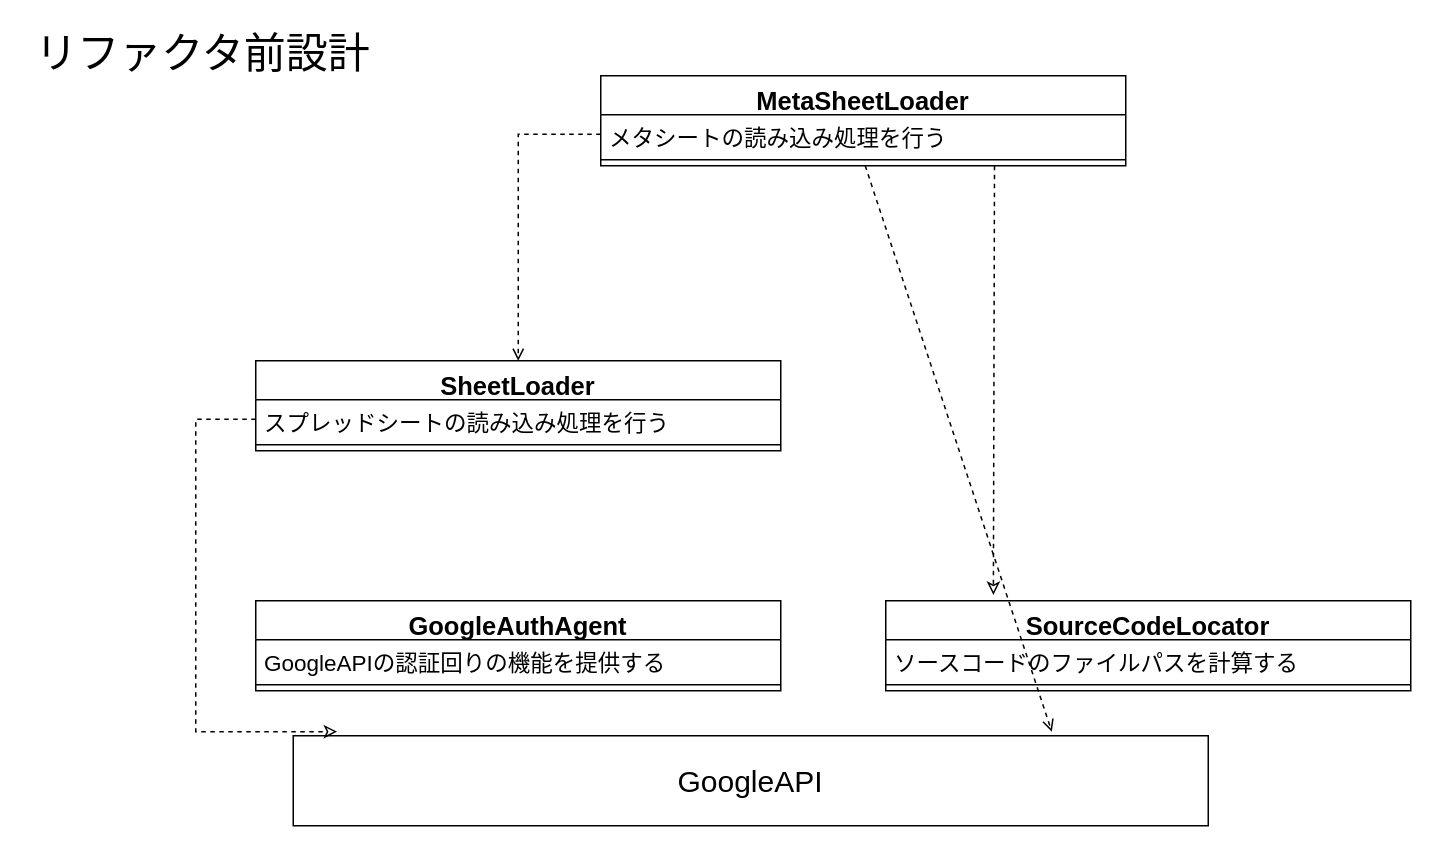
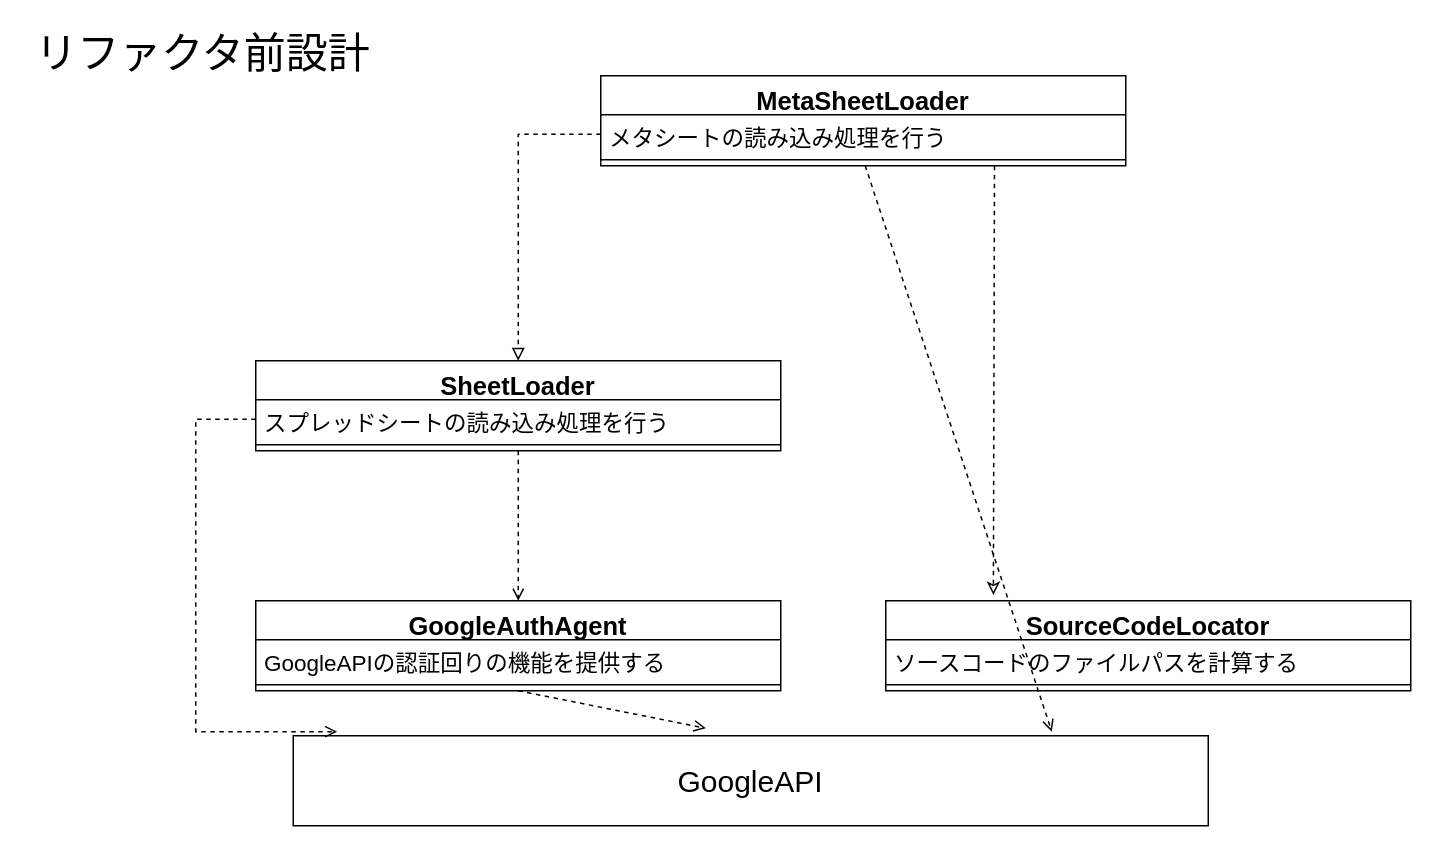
- <mxCell id="20" value="" style="endArrow=open;html=1;rounded=0;fontSize=20;exitX=0;exitY=0.5;exitDx=0;exitDy=0;entryX=0.5;entryY=0;entryDx=0;entryDy=0;dashed=1;endFill=0;edgeStyle=elbowEdgeStyle;elbow=vertical;" edge="1" parent="1" source="13" target="8"><mxGeometry width="50" height="50" relative="1" as="geometry"><mxPoint x="775" y="310" as="sourcePoint" /><mxPoint x="775" y="410" as="targetPoint" /><Array as="points"><mxPoint x="380" y="89" /></Array></mxGeometry></mxCell>
+ <mxCell id="20" value="" style="endArrow=block;html=1;rounded=0;fontSize=20;exitX=0;exitY=0.5;exitDx=0;exitDy=0;entryX=0.5;entryY=0;entryDx=0;entryDy=0;dashed=1;endFill=0;edgeStyle=elbowEdgeStyle;elbow=vertical;" edge="1" parent="1" source="13" target="8"><mxGeometry width="50" height="50" relative="1" as="geometry"><mxPoint x="775" y="310" as="sourcePoint" /><mxPoint x="775" y="410" as="targetPoint" /><Array as="points"><mxPoint x="380" y="89" /></Array></mxGeometry></mxCell>
+ <mxCell id="11" value="" style="endArrow=open;html=1;rounded=0;fontSize=20;exitX=0.5;exitY=1;exitDx=0;exitDy=0;entryX=0.5;entryY=0;entryDx=0;entryDy=0;dashed=1;endFill=0;" edge="1" parent="1" source="8" target="3"><mxGeometry width="50" height="50" relative="1" as="geometry"><mxPoint x="355" y="470" as="sourcePoint" /><mxPoint x="355.11" y="545.02" as="targetPoint" /></mxGeometry></mxCell>
+ <mxCell id="7" value="" style="endArrow=open;html=1;rounded=0;fontSize=20;exitX=0.5;exitY=1;exitDx=0;exitDy=0;entryX=0.451;entryY=-0.083;entryDx=0;entryDy=0;entryPerimeter=0;dashed=1;endFill=0;" edge="1" parent="1" source="3" target="6"><mxGeometry width="50" height="50" relative="1" as="geometry"><mxPoint x="480" y="370" as="sourcePoint" /><mxPoint x="530" y="320" as="targetPoint" /></mxGeometry></mxCell>
- <mxCell id="16" value="" style="endArrow=classic;html=1;rounded=0;fontSize=20;exitX=0;exitY=0.5;exitDx=0;exitDy=0;entryX=0.048;entryY=-0.045;entryDx=0;entryDy=0;dashed=1;endFill=0;entryPerimeter=0;edgeStyle=elbowEdgeStyle;elbow=vertical;" edge="1" parent="1" source="9" target="6"><mxGeometry width="50" height="50" relative="1" as="geometry"><mxPoint x="355" y="310" as="sourcePoint" /><mxPoint x="355" y="410" as="targetPoint" /><Array as="points"><mxPoint x="130" y="279" /></Array></mxGeometry></mxCell>
+ <mxCell id="16" value="" style="endArrow=open;html=1;rounded=0;fontSize=20;exitX=0;exitY=0.5;exitDx=0;exitDy=0;entryX=0.048;entryY=-0.045;entryDx=0;entryDy=0;dashed=1;endFill=0;entryPerimeter=0;edgeStyle=elbowEdgeStyle;elbow=vertical;" edge="1" parent="1" source="9" target="6"><mxGeometry width="50" height="50" relative="1" as="geometry"><mxPoint x="355" y="310" as="sourcePoint" /><mxPoint x="355" y="410" as="targetPoint" /><Array as="points"><mxPoint x="130" y="279" /></Array></mxGeometry></mxCell>
